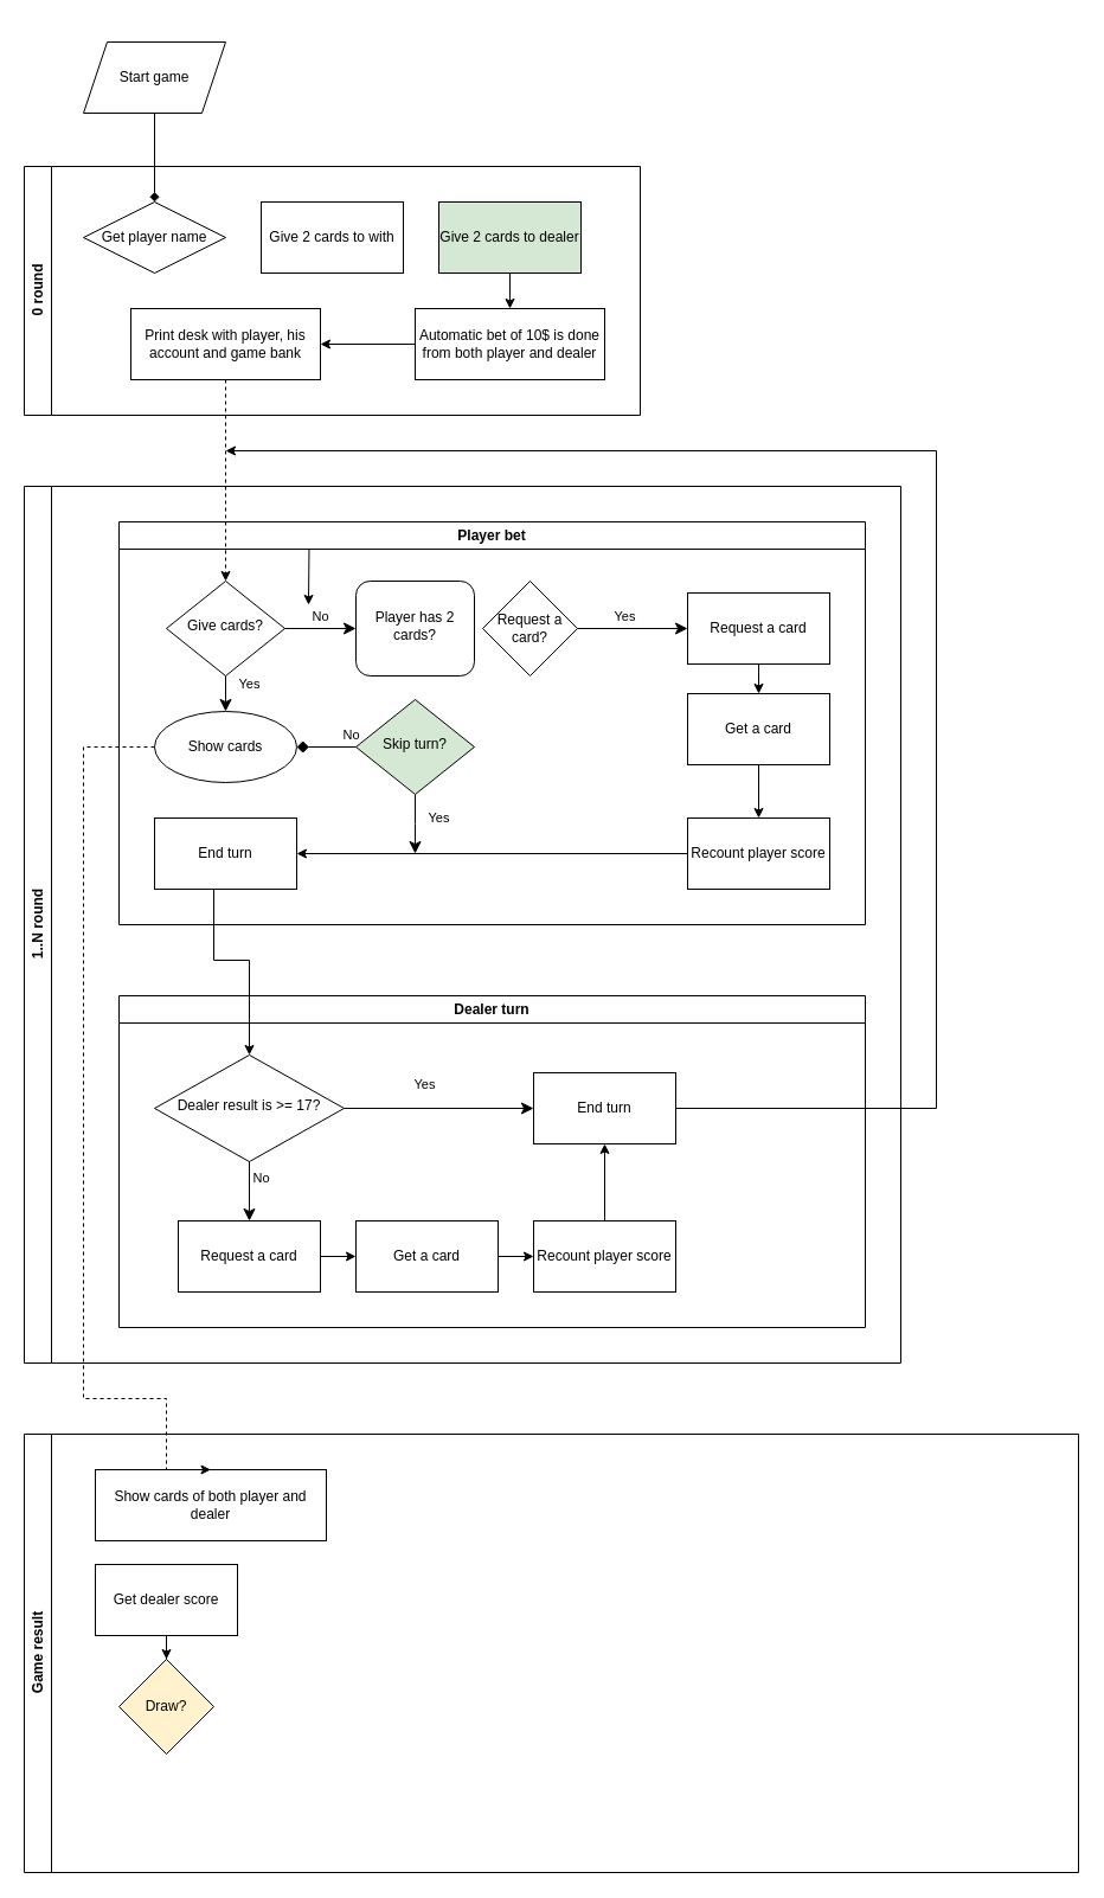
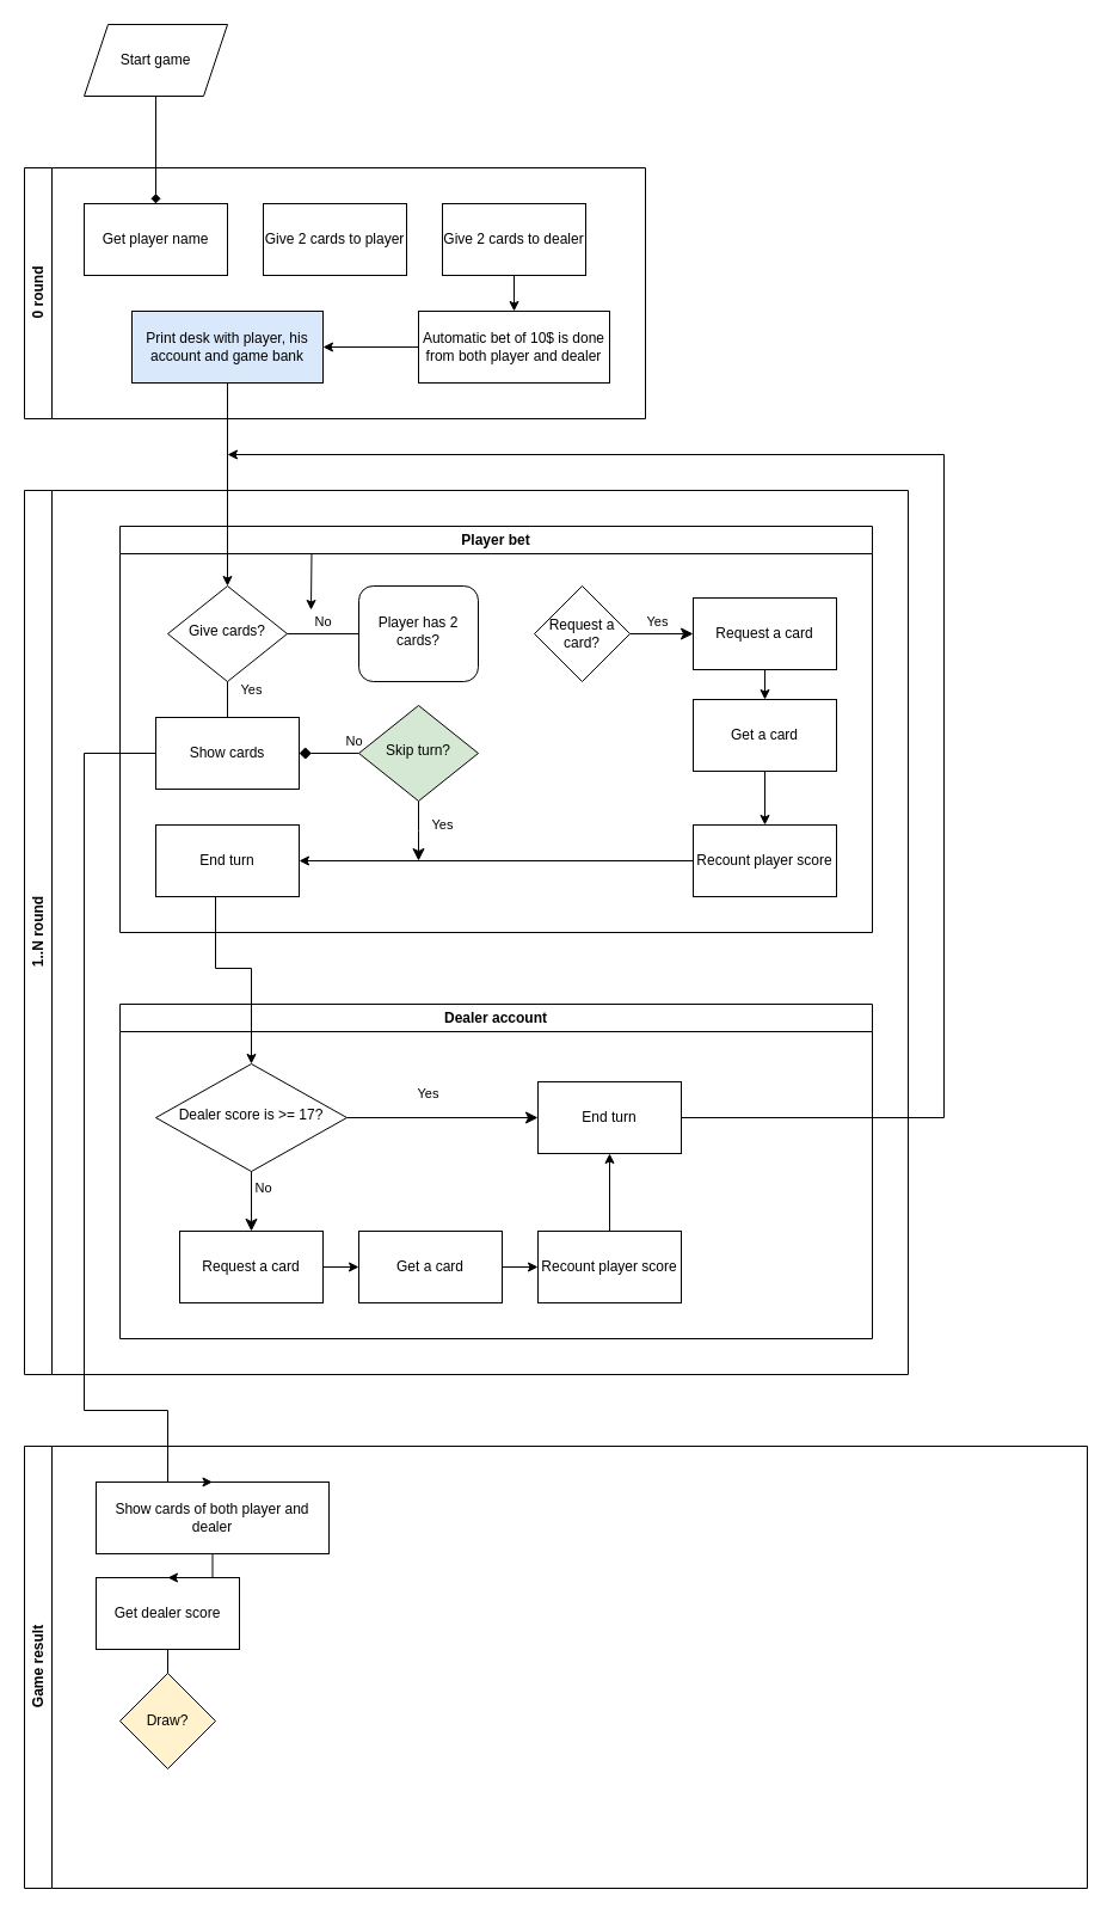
- <mxCell id="3" value="Start game" style="shape=parallelogram;perimeter=parallelogramPerimeter;whiteSpace=wrap;html=1;fixedSize=1;" vertex="1" parent="1"><mxGeometry x="70" y="35" width="120" height="60" as="geometry" /></mxCell>
+ <mxCell id="3" value="Start game" style="shape=parallelogram;perimeter=parallelogramPerimeter;whiteSpace=wrap;html=1;fixedSize=1;" vertex="1" parent="1"><mxGeometry x="70" y="20" width="120" height="60" as="geometry" /></mxCell>
- <mxCell id="5" value="Get player&amp;nbsp;name" style="rhombus;whiteSpace=wrap;html=1;container=0;" vertex="1" parent="4"><mxGeometry x="50" y="30" width="120" height="60" as="geometry" /></mxCell>
+ <mxCell id="5" value="Get player&amp;nbsp;name" style="rounded=0;whiteSpace=wrap;html=1;container=0;" vertex="1" parent="4"><mxGeometry x="50" y="30" width="120" height="60" as="geometry" /></mxCell>
- <mxCell id="6" value="Give 2 cards to with" style="rounded=0;whiteSpace=wrap;html=1;container=0;" vertex="1" parent="4"><mxGeometry x="200" y="30" width="120" height="60" as="geometry" /></mxCell>
+ <mxCell id="6" value="Give 2 cards to player" style="rounded=0;whiteSpace=wrap;html=1;container=0;" vertex="1" parent="4"><mxGeometry x="200" y="30" width="120" height="60" as="geometry" /></mxCell>
- <mxCell id="8" value="Give 2 cards to dealer" style="rounded=0;whiteSpace=wrap;html=1;container=0;fillColor=#d5e8d4;" vertex="1" parent="4"><mxGeometry x="350" y="30" width="120" height="60" as="geometry" /></mxCell>
+ <mxCell id="8" value="Give 2 cards to dealer" style="rounded=0;whiteSpace=wrap;html=1;container=0;" vertex="1" parent="4"><mxGeometry x="350" y="30" width="120" height="60" as="geometry" /></mxCell>
- <mxCell id="11" value="Print desk with player, his account and game bank" style="rounded=0;whiteSpace=wrap;html=1;" vertex="1" parent="4"><mxGeometry x="90" y="120" width="160" height="60" as="geometry" /></mxCell>
+ <mxCell id="11" value="Print desk with player, his account and game bank" style="rounded=0;whiteSpace=wrap;html=1;fillColor=#dae8fc;" vertex="1" parent="4"><mxGeometry x="90" y="120" width="160" height="60" as="geometry" /></mxCell>
- <mxCell id="48" style="edgeStyle=orthogonalEdgeStyle;rounded=0;orthogonalLoop=1;jettySize=auto;html=1;exitX=0.5;exitY=1;exitDx=0;exitDy=0;endArrow=classic;endFill=1;dashed=1;" edge="1" parent="1" source="11" target="20"><mxGeometry relative="1" as="geometry"><mxPoint x="150" y="440" as="targetPoint" /></mxGeometry></mxCell>
+ <mxCell id="48" style="edgeStyle=orthogonalEdgeStyle;rounded=0;orthogonalLoop=1;jettySize=auto;html=1;exitX=0.5;exitY=1;exitDx=0;exitDy=0;endArrow=classic;endFill=1;" edge="1" parent="1" source="11" target="20"><mxGeometry relative="1" as="geometry"><mxPoint x="150" y="440" as="targetPoint" /></mxGeometry></mxCell>
- <mxCell id="30" value="No" style="rounded=0;html=1;jettySize=auto;orthogonalLoop=1;fontSize=11;endArrow=classic;endFill=1;endSize=8;strokeWidth=1;shadow=0;labelBackgroundColor=none;edgeStyle=orthogonalEdgeStyle;" edge="1" parent="17" source="20" target="21"><mxGeometry y="10" relative="1" as="geometry"><mxPoint as="offset" /><mxPoint x="140" y="100" as="sourcePoint" /><mxPoint x="80" y="680" as="targetPoint" /></mxGeometry></mxCell>
+ <mxCell id="30" value="No" style="rounded=0;html=1;jettySize=auto;orthogonalLoop=1;fontSize=11;endArrow=none;endFill=1;endSize=8;strokeWidth=1;shadow=0;labelBackgroundColor=none;edgeStyle=orthogonalEdgeStyle;" edge="1" parent="17" source="20" target="21"><mxGeometry y="10" relative="1" as="geometry"><mxPoint as="offset" /><mxPoint x="140" y="100" as="sourcePoint" /><mxPoint x="80" y="680" as="targetPoint" /></mxGeometry></mxCell>
- <mxCell id="31" value="Request a card?" style="rhombus;whiteSpace=wrap;html=1;" vertex="1" parent="17"><mxGeometry x="307" y="50" width="80" height="80" as="geometry" /></mxCell>
+ <mxCell id="31" value="Request a card?" style="rhombus;whiteSpace=wrap;html=1;" vertex="1" parent="17"><mxGeometry x="347" y="50" width="80" height="80" as="geometry" /></mxCell>
- <mxCell id="34" value="Yes" style="rounded=0;html=1;jettySize=auto;orthogonalLoop=1;fontSize=11;endArrow=classic;endFill=1;endSize=8;strokeWidth=1;shadow=0;labelBackgroundColor=none;edgeStyle=orthogonalEdgeStyle;" edge="1" parent="17" source="20" target="33"><mxGeometry x="-0.733" y="20" relative="1" as="geometry"><mxPoint as="offset" /><mxPoint x="-10" y="540" as="sourcePoint" /><mxPoint x="60" y="530" as="targetPoint" /></mxGeometry></mxCell>
+ <mxCell id="34" value="Yes" style="rounded=0;html=1;jettySize=auto;orthogonalLoop=1;fontSize=11;endArrow=none;endFill=1;endSize=8;strokeWidth=1;shadow=0;labelBackgroundColor=none;edgeStyle=orthogonalEdgeStyle;" edge="1" parent="17" source="20" target="33"><mxGeometry x="-0.733" y="20" relative="1" as="geometry"><mxPoint as="offset" /><mxPoint x="-10" y="540" as="sourcePoint" /><mxPoint x="60" y="530" as="targetPoint" /></mxGeometry></mxCell>
- <mxCell id="33" value="Show cards" style="ellipse;whiteSpace=wrap;html=1;" vertex="1" parent="17"><mxGeometry x="30" y="160" width="120" height="60" as="geometry" /></mxCell>
+ <mxCell id="33" value="Show cards" style="rounded=0;whiteSpace=wrap;html=1;" vertex="1" parent="17"><mxGeometry x="30" y="160" width="120" height="60" as="geometry" /></mxCell>
- <mxCell id="35" value="Dealer turn" style="swimlane;whiteSpace=wrap;html=1;" vertex="1" parent="12"><mxGeometry x="80" y="430" width="630" height="280" as="geometry"><mxRectangle x="80" y="410" width="100" height="30" as="alternateBounds" /></mxGeometry></mxCell>
+ <mxCell id="35" value="Dealer account" style="swimlane;whiteSpace=wrap;html=1;" vertex="1" parent="12"><mxGeometry x="80" y="430" width="630" height="280" as="geometry"><mxRectangle x="80" y="410" width="100" height="30" as="alternateBounds" /></mxGeometry></mxCell>
- <mxCell id="37" value="Dealer result is &amp;gt;= 17?" style="rhombus;whiteSpace=wrap;html=1;shadow=0;fontFamily=Helvetica;fontSize=12;align=center;strokeWidth=1;spacing=6;spacingTop=-4;" vertex="1" parent="35"><mxGeometry x="30" y="50" width="160" height="90" as="geometry" /></mxCell>
+ <mxCell id="37" value="Dealer score is &amp;gt;= 17?" style="rhombus;whiteSpace=wrap;html=1;shadow=0;fontFamily=Helvetica;fontSize=12;align=center;strokeWidth=1;spacing=6;spacingTop=-4;" vertex="1" parent="35"><mxGeometry x="30" y="50" width="160" height="90" as="geometry" /></mxCell>
- <mxCell id="55" style="rounded=0;orthogonalLoop=1;jettySize=auto;html=1;exitX=0;exitY=0.5;exitDx=0;exitDy=0;edgeStyle=orthogonalEdgeStyle;entryX=0.5;entryY=0;entryDx=0;entryDy=0;dashed=1;" edge="1" parent="1" source="33" target="51"><mxGeometry relative="1" as="geometry"><mxPoint x="130" y="635" as="sourcePoint" /><mxPoint x="150" y="1545" as="targetPoint" /><Array as="points"><mxPoint x="70" y="630" /><mxPoint x="70" y="1180" /><mxPoint x="140" y="1180" /></Array></mxGeometry></mxCell>
+ <mxCell id="55" style="rounded=0;orthogonalLoop=1;jettySize=auto;html=1;exitX=0;exitY=0.5;exitDx=0;exitDy=0;edgeStyle=orthogonalEdgeStyle;entryX=0.5;entryY=0;entryDx=0;entryDy=0;" edge="1" parent="1" source="33" target="51"><mxGeometry relative="1" as="geometry"><mxPoint x="130" y="635" as="sourcePoint" /><mxPoint x="150" y="1545" as="targetPoint" /><Array as="points"><mxPoint x="70" y="630" /><mxPoint x="70" y="1180" /><mxPoint x="140" y="1180" /></Array></mxGeometry></mxCell>
+ <mxCell id="54" style="edgeStyle=orthogonalEdgeStyle;rounded=0;orthogonalLoop=1;jettySize=auto;html=1;" edge="1" parent="49" source="51" target="53"><mxGeometry relative="1" as="geometry" /></mxCell>
- <mxCell id="52" style="edgeStyle=orthogonalEdgeStyle;rounded=0;orthogonalLoop=1;jettySize=auto;html=1;" edge="1" parent="49" source="53" target="50"><mxGeometry relative="1" as="geometry" /></mxCell>
+ <mxCell id="52" style="edgeStyle=orthogonalEdgeStyle;rounded=0;orthogonalLoop=1;jettySize=auto;html=1;endArrow=none;" edge="1" parent="49" source="53" target="50"><mxGeometry relative="1" as="geometry" /></mxCell>
